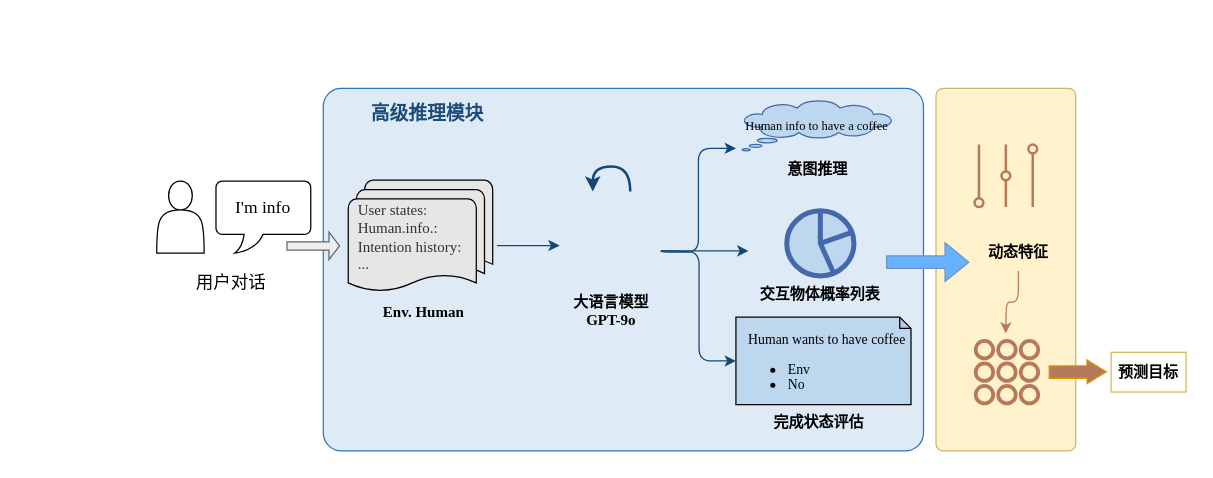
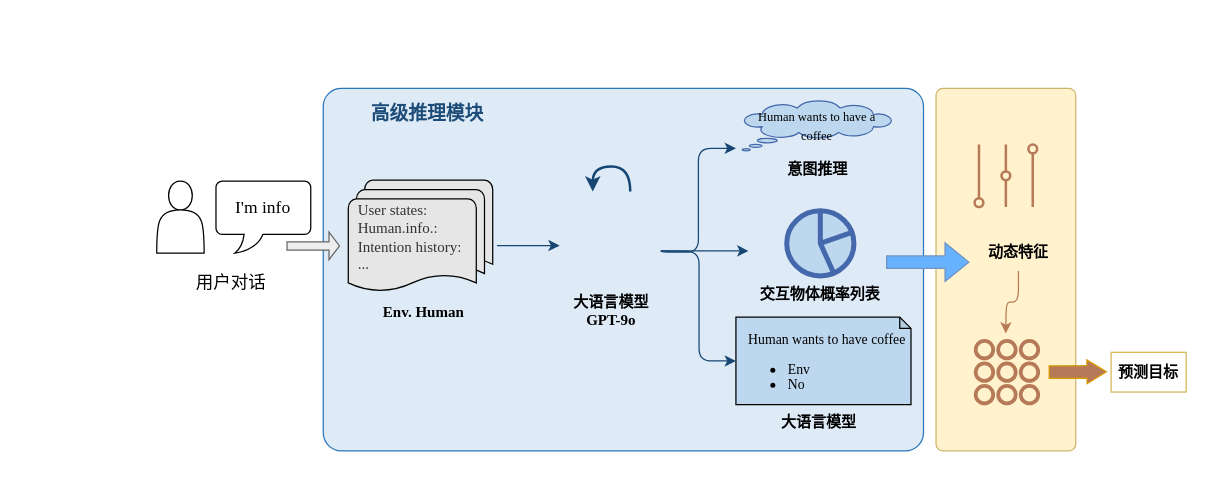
- <mxCell id="19" value="&lt;font style=&quot;font-size: 10px;&quot; face=&quot;Times New Roman&quot;&gt;Human info to have a coffee&lt;/font&gt;" style="whiteSpace=wrap;html=1;shape=mxgraph.basic.cloud_callout;strokeColor=light-dark(#4468ab, #319eff);fillColor=light-dark(#bdd7ee, #1e4a76);" vertex="1" parent="18"><mxGeometry x="5" width="120" height="40.0" as="geometry" /></mxCell>
+ <mxCell id="19" value="&lt;font style=&quot;font-size: 10px;&quot; face=&quot;Times New Roman&quot;&gt;Human wants to have a coffee&lt;/font&gt;" style="whiteSpace=wrap;html=1;shape=mxgraph.basic.cloud_callout;strokeColor=light-dark(#4468ab, #319eff);fillColor=light-dark(#bdd7ee, #1e4a76);" vertex="1" parent="18"><mxGeometry x="5" width="120" height="40.0" as="geometry" /></mxCell>
- <mxCell id="29" value="&lt;b&gt;&lt;font face=&quot;Times New Roman&quot;&gt;完成状态评估&lt;/font&gt;&lt;/b&gt;" style="text;html=1;align=center;verticalAlign=middle;resizable=0;points=[];autosize=1;strokeColor=none;fillColor=none;" vertex="1" parent="28"><mxGeometry x="15.986" y="81.923" width="100" height="30" as="geometry" /></mxCell>
+ <mxCell id="29" value="&lt;b&gt;&lt;font face=&quot;Times New Roman&quot;&gt;大语言模型&lt;/font&gt;&lt;/b&gt;" style="text;html=1;align=center;verticalAlign=middle;resizable=0;points=[];autosize=1;strokeColor=none;fillColor=none;" vertex="1" parent="28"><mxGeometry x="15.986" y="81.923" width="100" height="30" as="geometry" /></mxCell>
